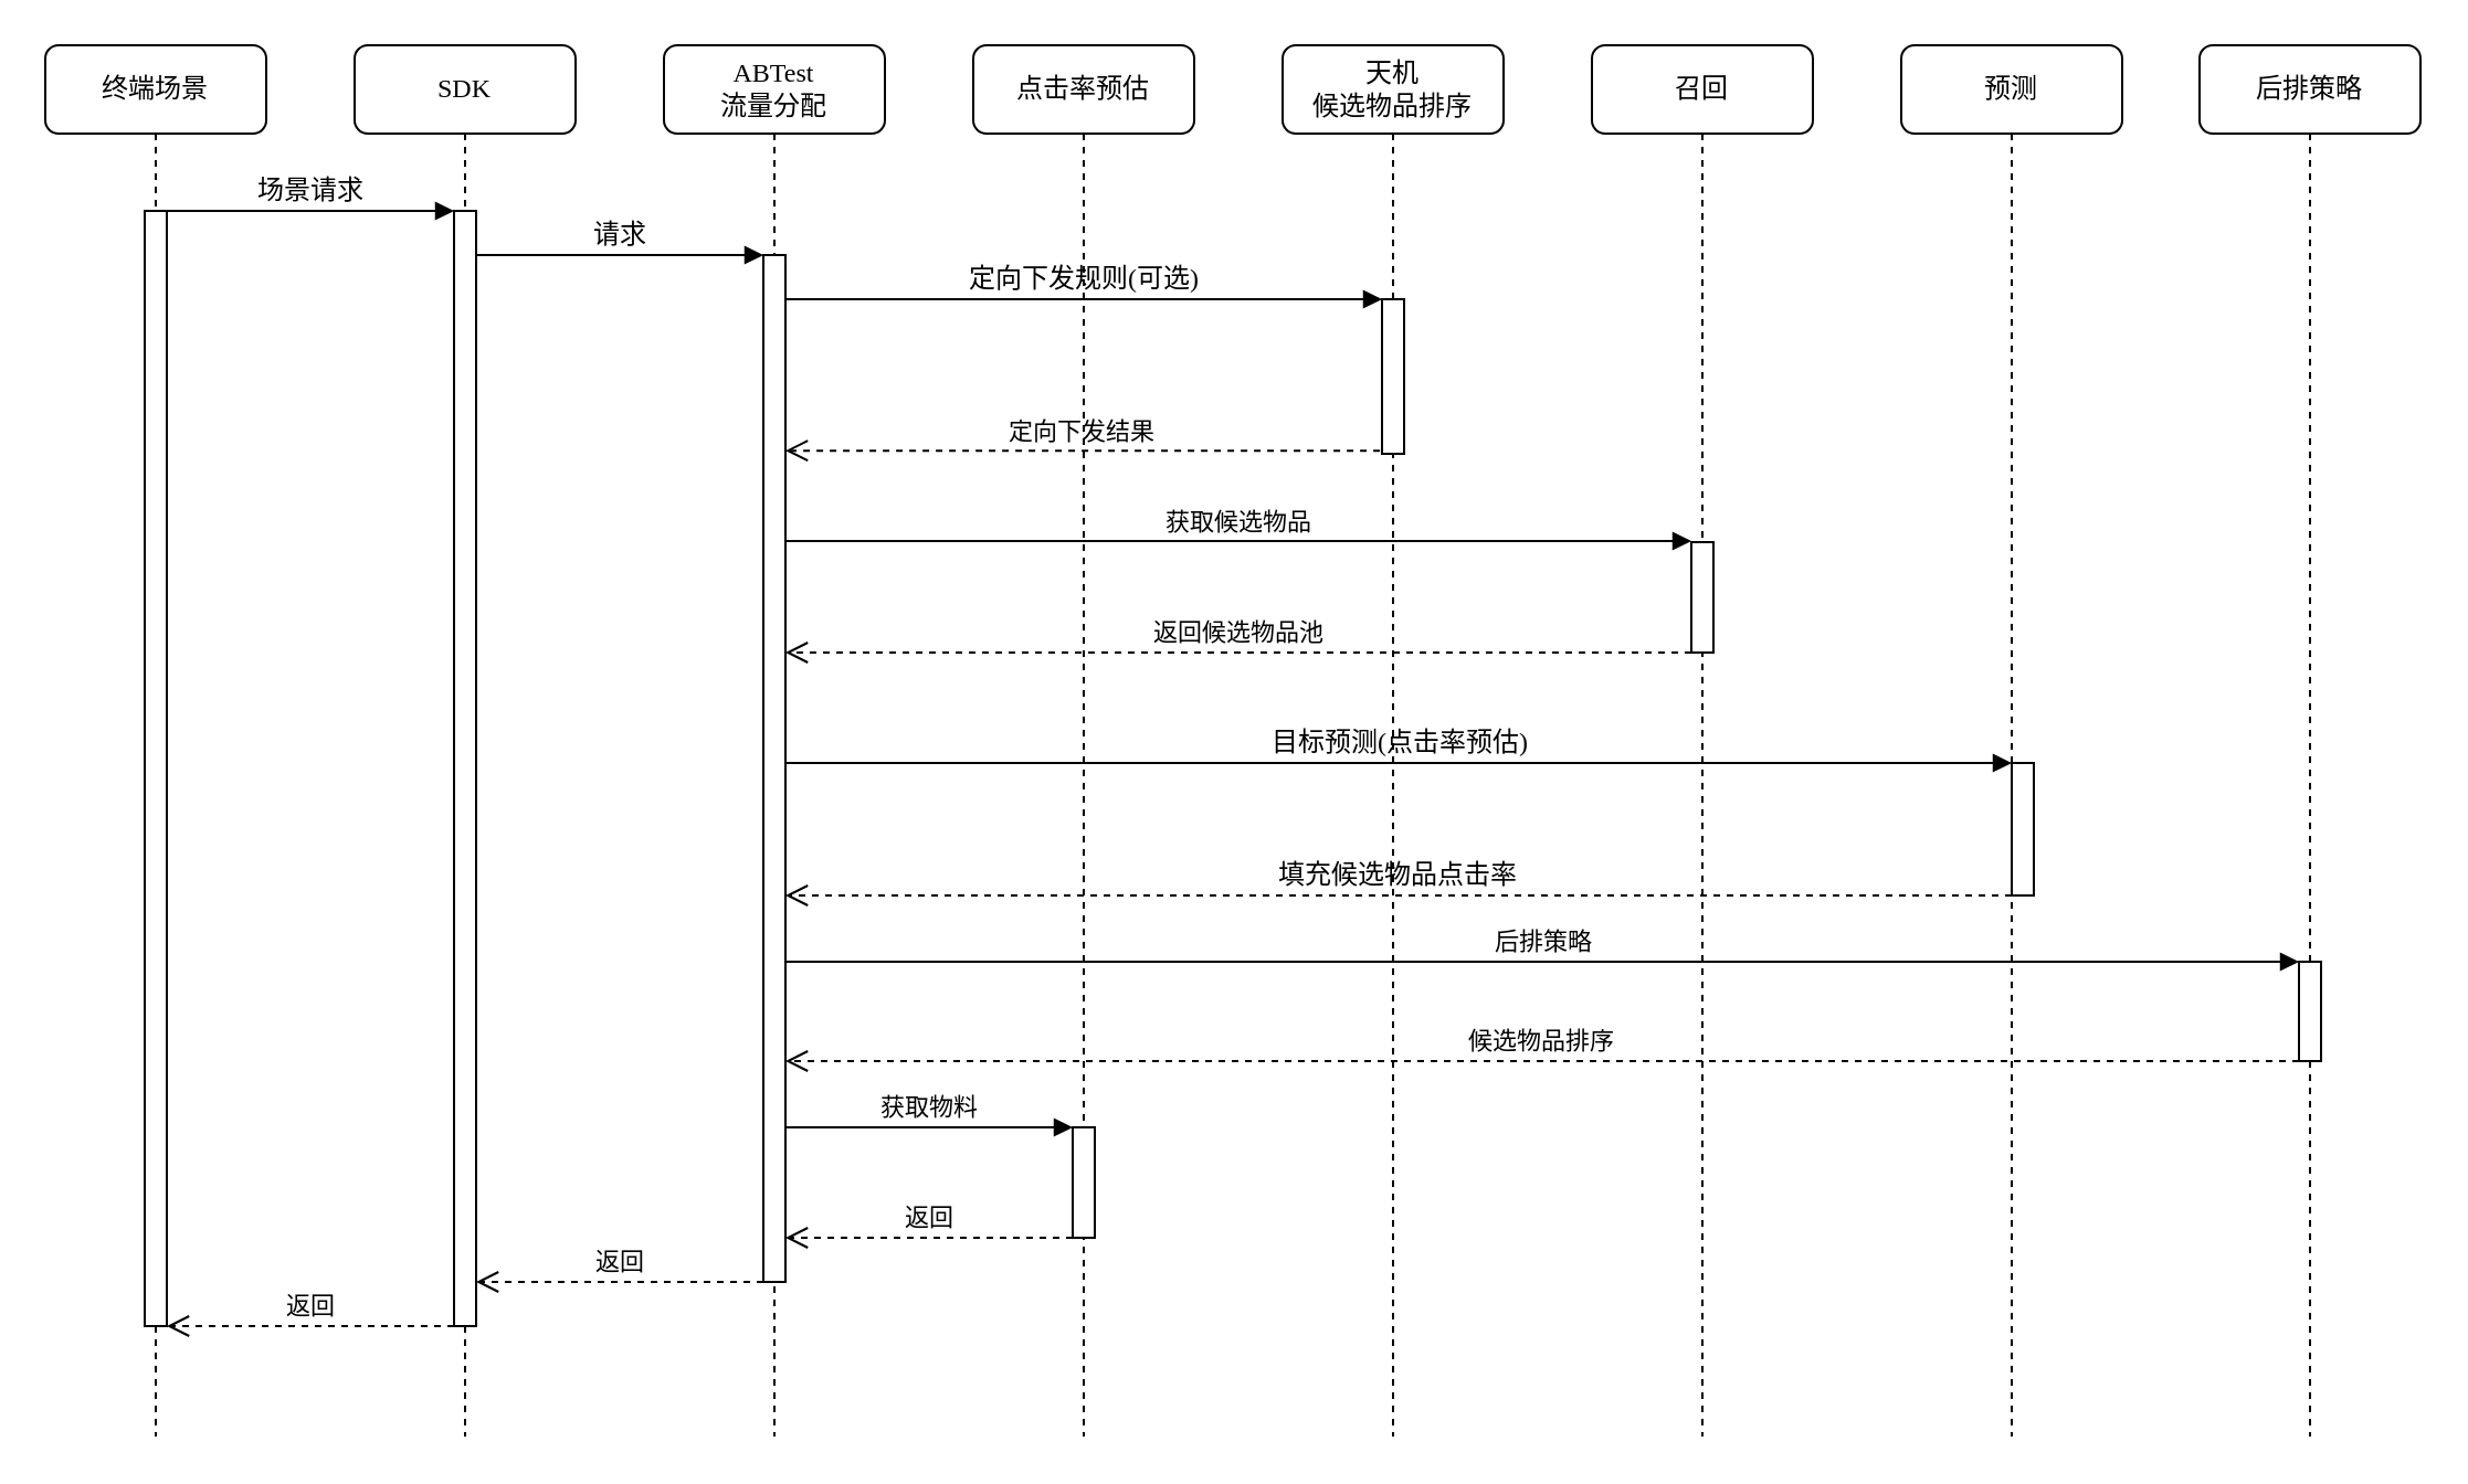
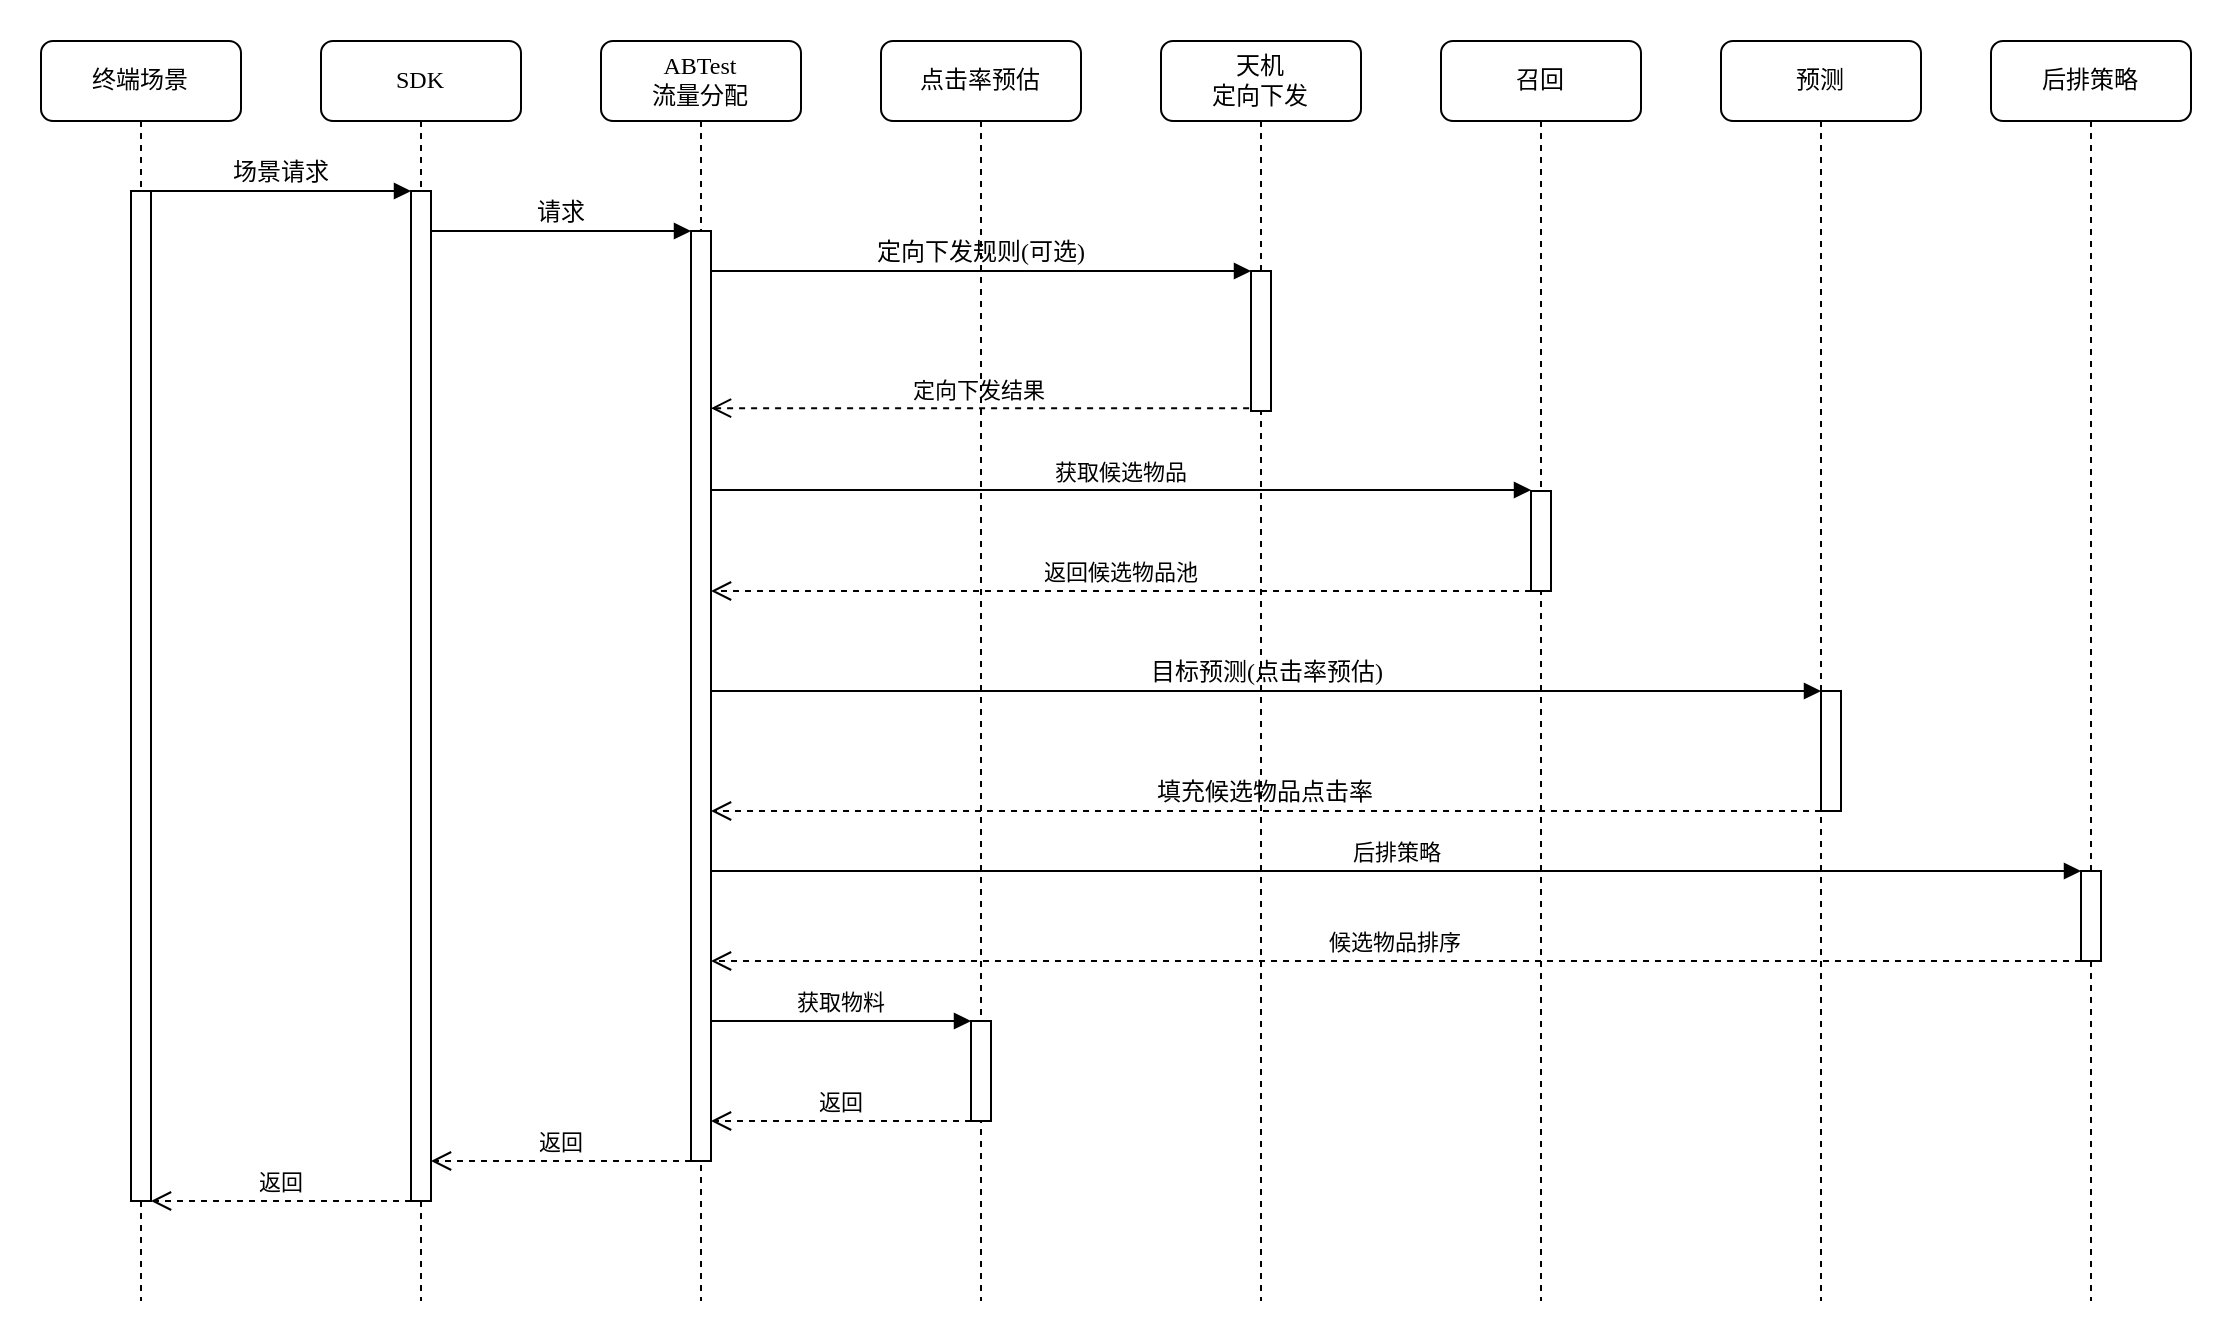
- <mxCell id="6" value="天机&lt;br&gt;候选物品排序" style="shape=umlLifeline;perimeter=lifelinePerimeter;whiteSpace=wrap;html=1;container=1;collapsible=0;recursiveResize=0;outlineConnect=0;rounded=1;shadow=0;comic=0;labelBackgroundColor=none;strokeColor=#000000;strokeWidth=1;fillColor=#FFFFFF;fontFamily=Verdana;fontSize=12;fontColor=#000000;align=center;" parent="1" vertex="1"><mxGeometry x="580" y="20" width="100" height="630" as="geometry" /></mxCell>
+ <mxCell id="6" value="天机&lt;br&gt;定向下发" style="shape=umlLifeline;perimeter=lifelinePerimeter;whiteSpace=wrap;html=1;container=1;collapsible=0;recursiveResize=0;outlineConnect=0;rounded=1;shadow=0;comic=0;labelBackgroundColor=none;strokeColor=#000000;strokeWidth=1;fillColor=#FFFFFF;fontFamily=Verdana;fontSize=12;fontColor=#000000;align=center;" parent="1" vertex="1"><mxGeometry x="580" y="20" width="100" height="630" as="geometry" /></mxCell>
